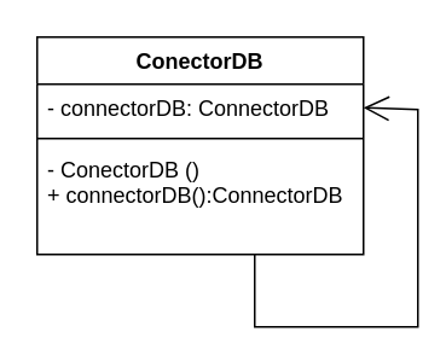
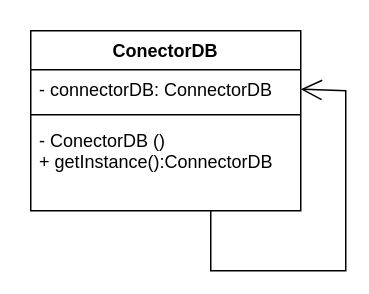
- <mxCell id="6" value="- ConectorDB ()&lt;div&gt;+ connectorDB():ConnectorDB&lt;/div&gt;" style="text;strokeColor=none;fillColor=none;align=left;verticalAlign=top;spacingLeft=4;spacingRight=4;overflow=hidden;rotatable=0;points=[[0,0.5],[1,0.5]];portConstraint=eastwest;whiteSpace=wrap;html=1;" parent="2" vertex="1"><mxGeometry y="60" width="180" height="60" as="geometry" /></mxCell>
+ <mxCell id="6" value="- ConectorDB ()&lt;div&gt;+ getInstance():ConnectorDB&lt;/div&gt;" style="text;strokeColor=none;fillColor=none;align=left;verticalAlign=top;spacingLeft=4;spacingRight=4;overflow=hidden;rotatable=0;points=[[0,0.5],[1,0.5]];portConstraint=eastwest;whiteSpace=wrap;html=1;" parent="2" vertex="1"><mxGeometry y="60" width="180" height="60" as="geometry" /></mxCell>
